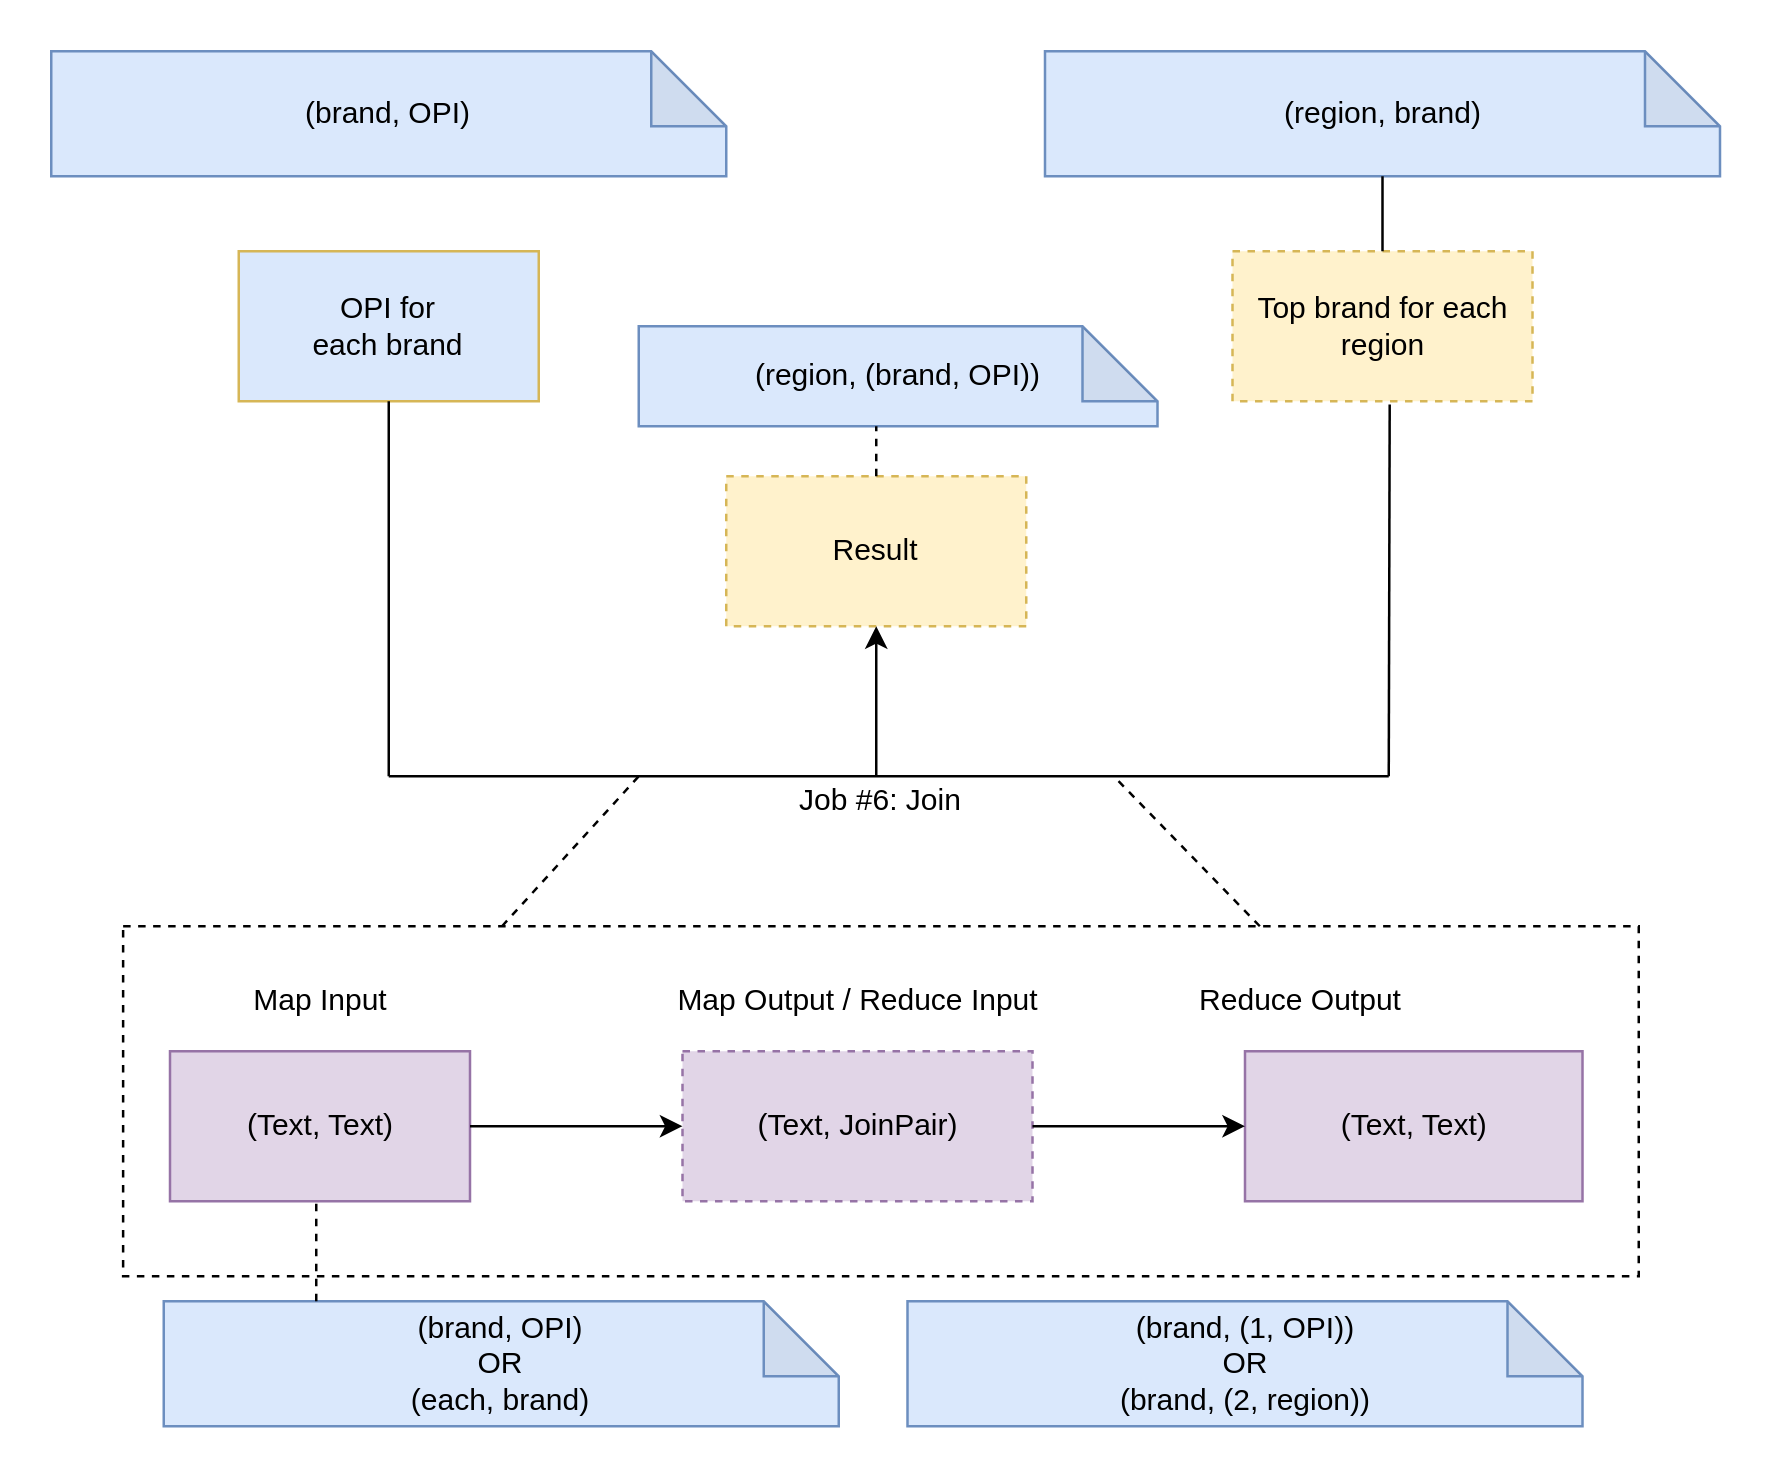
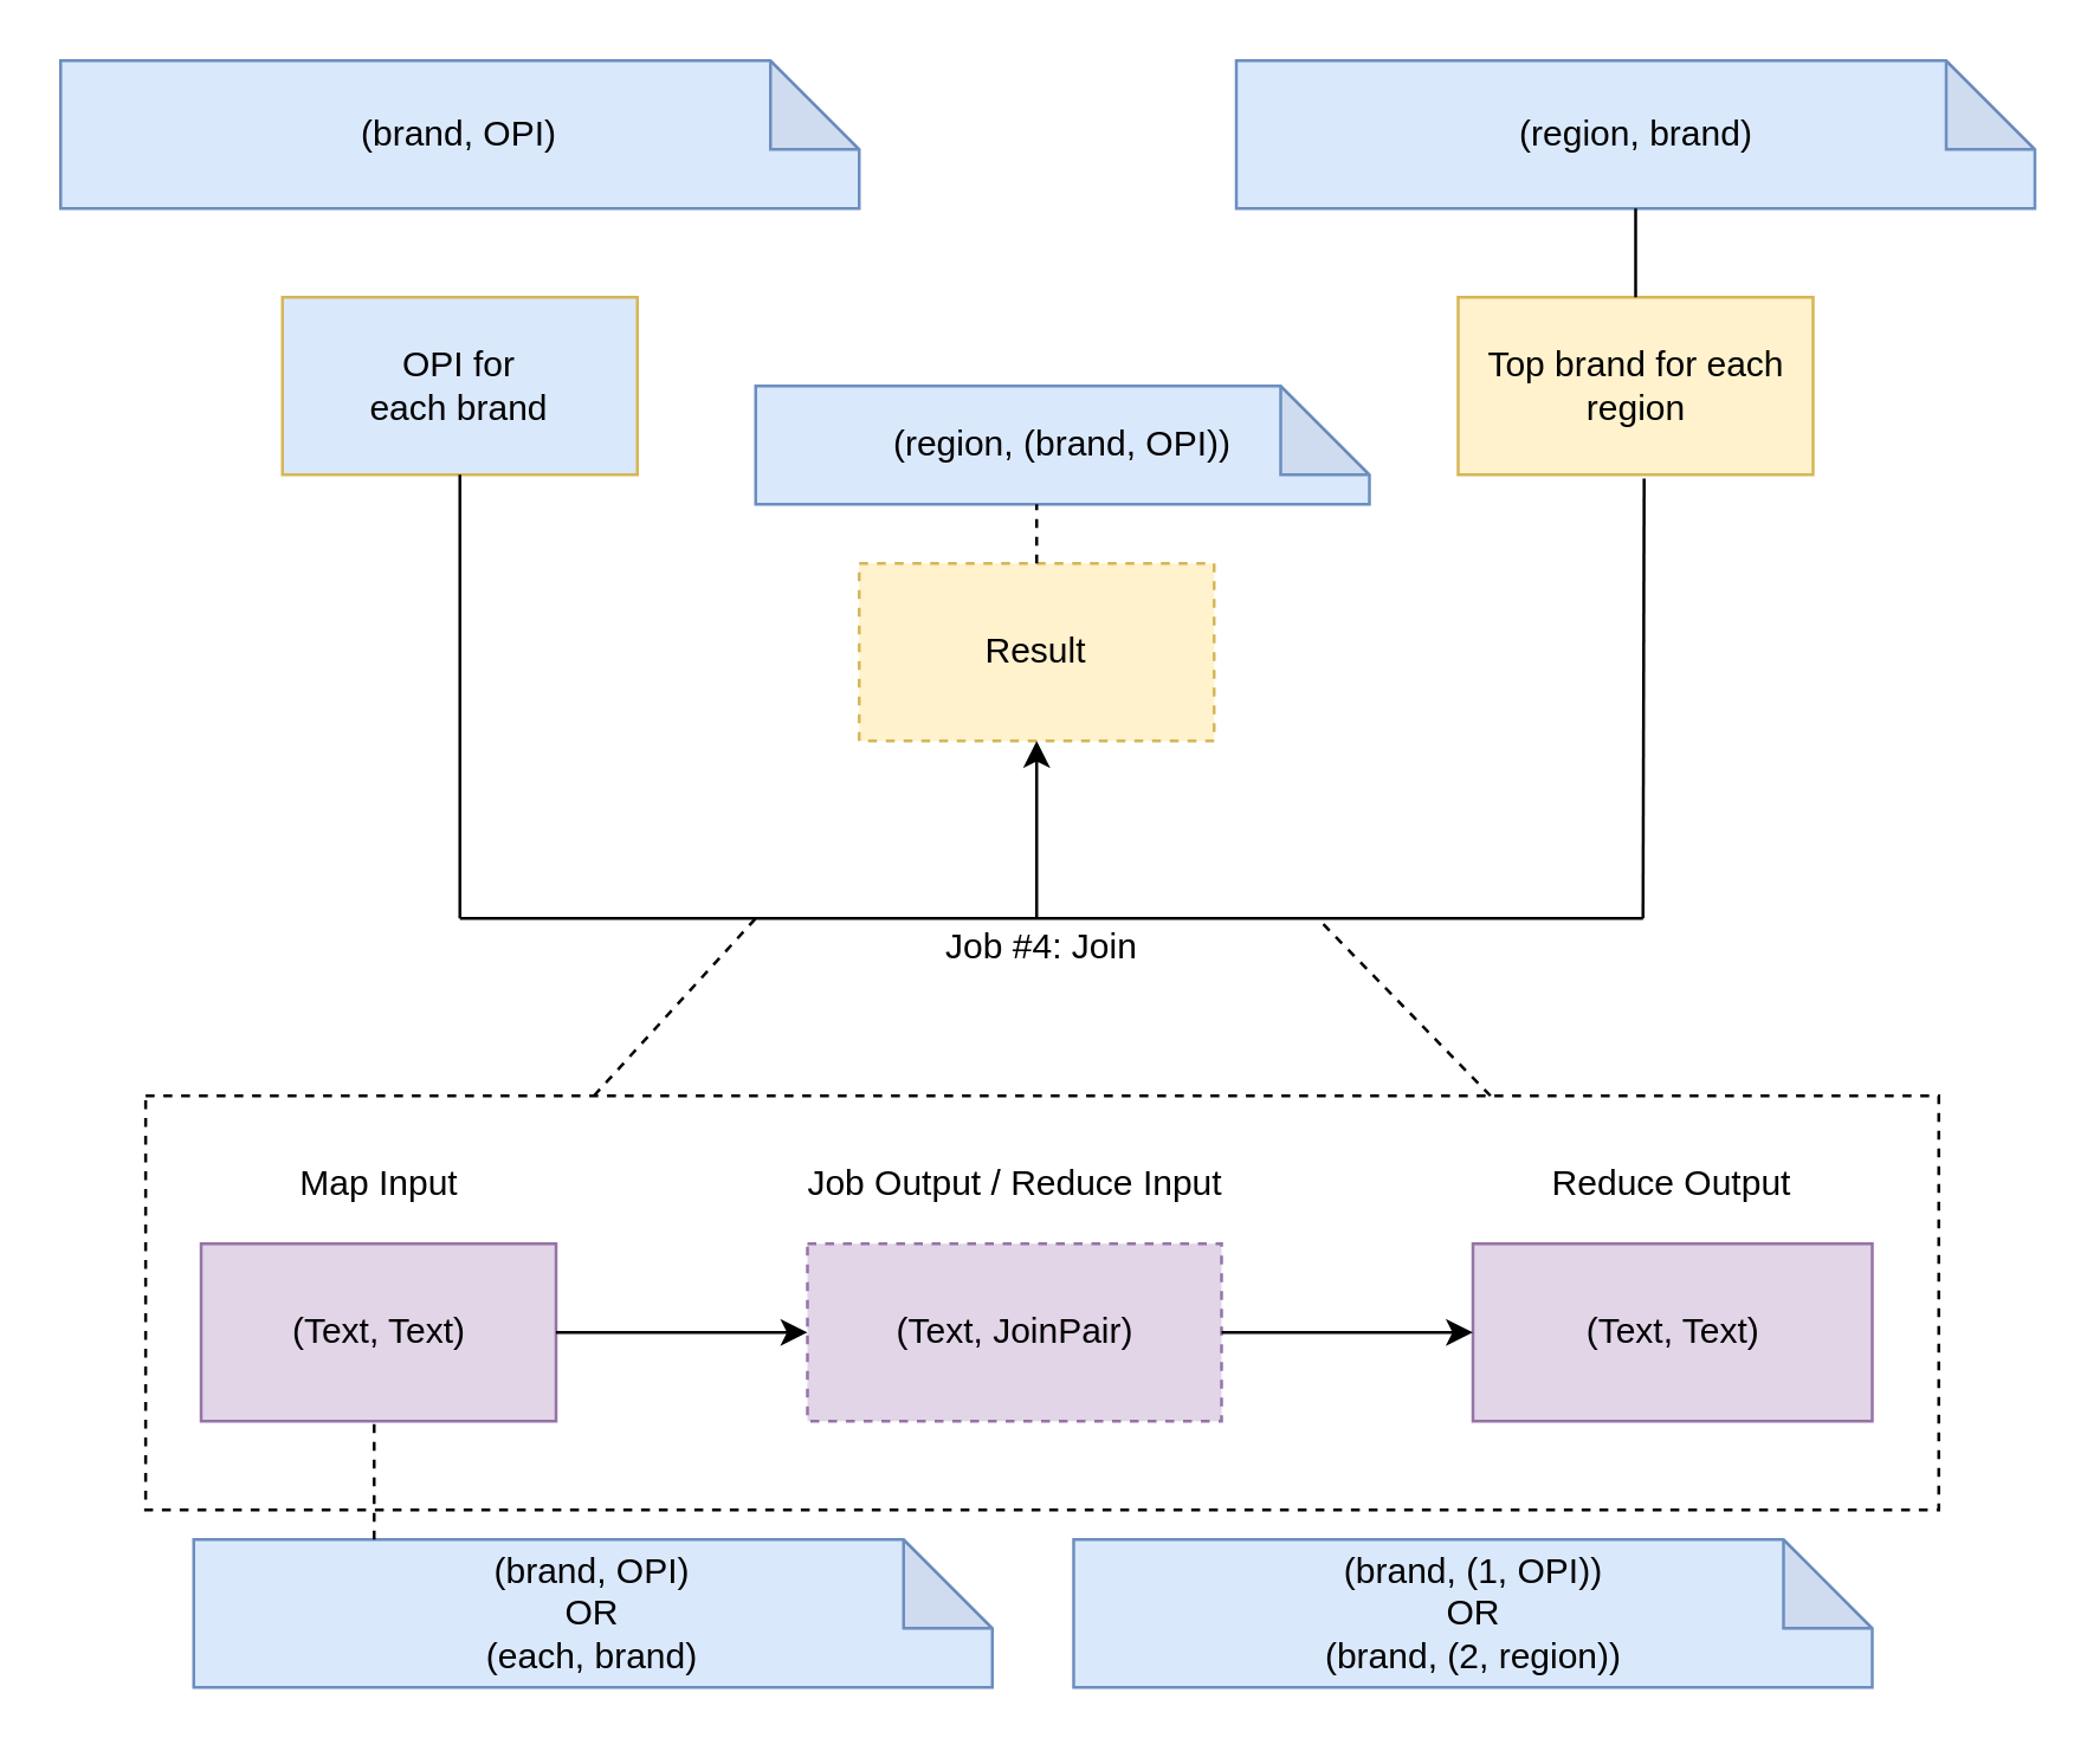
- <mxCell id="14" value="Top brand for each region" style="rounded=0;whiteSpace=wrap;html=1;fillColor=#fff2cc;strokeColor=#d6b656;dashed=1;" parent="1" vertex="1"><mxGeometry x="492.5" y="100" width="120" height="60" as="geometry" /></mxCell>
+ <mxCell id="14" value="Top brand for each region" style="rounded=0;whiteSpace=wrap;html=1;fillColor=#fff2cc;strokeColor=#d6b656;" parent="1" vertex="1"><mxGeometry x="492.5" y="100" width="120" height="60" as="geometry" /></mxCell>
- <mxCell id="24" value="Job #6: Join" style="text;html=1;strokeColor=none;fillColor=none;align=center;verticalAlign=middle;whiteSpace=wrap;rounded=0;dashed=1;" parent="1" vertex="1"><mxGeometry x="311.88" y="310" width="80" height="20" as="geometry" /></mxCell>
+ <mxCell id="24" value="Job #4: Join" style="text;html=1;strokeColor=none;fillColor=none;align=center;verticalAlign=middle;whiteSpace=wrap;rounded=0;dashed=1;" parent="1" vertex="1"><mxGeometry x="311.88" y="310" width="80" height="20" as="geometry" /></mxCell>
- <mxCell id="9" value="Map Output / Reduce Input" style="text;html=1;strokeColor=none;fillColor=none;align=center;verticalAlign=middle;whiteSpace=wrap;rounded=0;" parent="1" vertex="1"><mxGeometry x="267.5" y="390" width="150" height="20" as="geometry" /></mxCell>
+ <mxCell id="9" value="Job Output / Reduce Input" style="text;html=1;strokeColor=none;fillColor=none;align=center;verticalAlign=middle;whiteSpace=wrap;rounded=0;" parent="1" vertex="1"><mxGeometry x="267.5" y="390" width="150" height="20" as="geometry" /></mxCell>
- <mxCell id="10" value="Reduce Output" style="text;html=1;strokeColor=none;fillColor=none;align=center;verticalAlign=middle;whiteSpace=wrap;rounded=0;" parent="1" vertex="1"><mxGeometry x="475" y="390" width="90" height="20" as="geometry" /></mxCell>
+ <mxCell id="10" value="Reduce Output" style="text;html=1;strokeColor=none;fillColor=none;align=center;verticalAlign=middle;whiteSpace=wrap;rounded=0;" parent="1" vertex="1"><mxGeometry x="520" y="390" width="90" height="20" as="geometry" /></mxCell>
